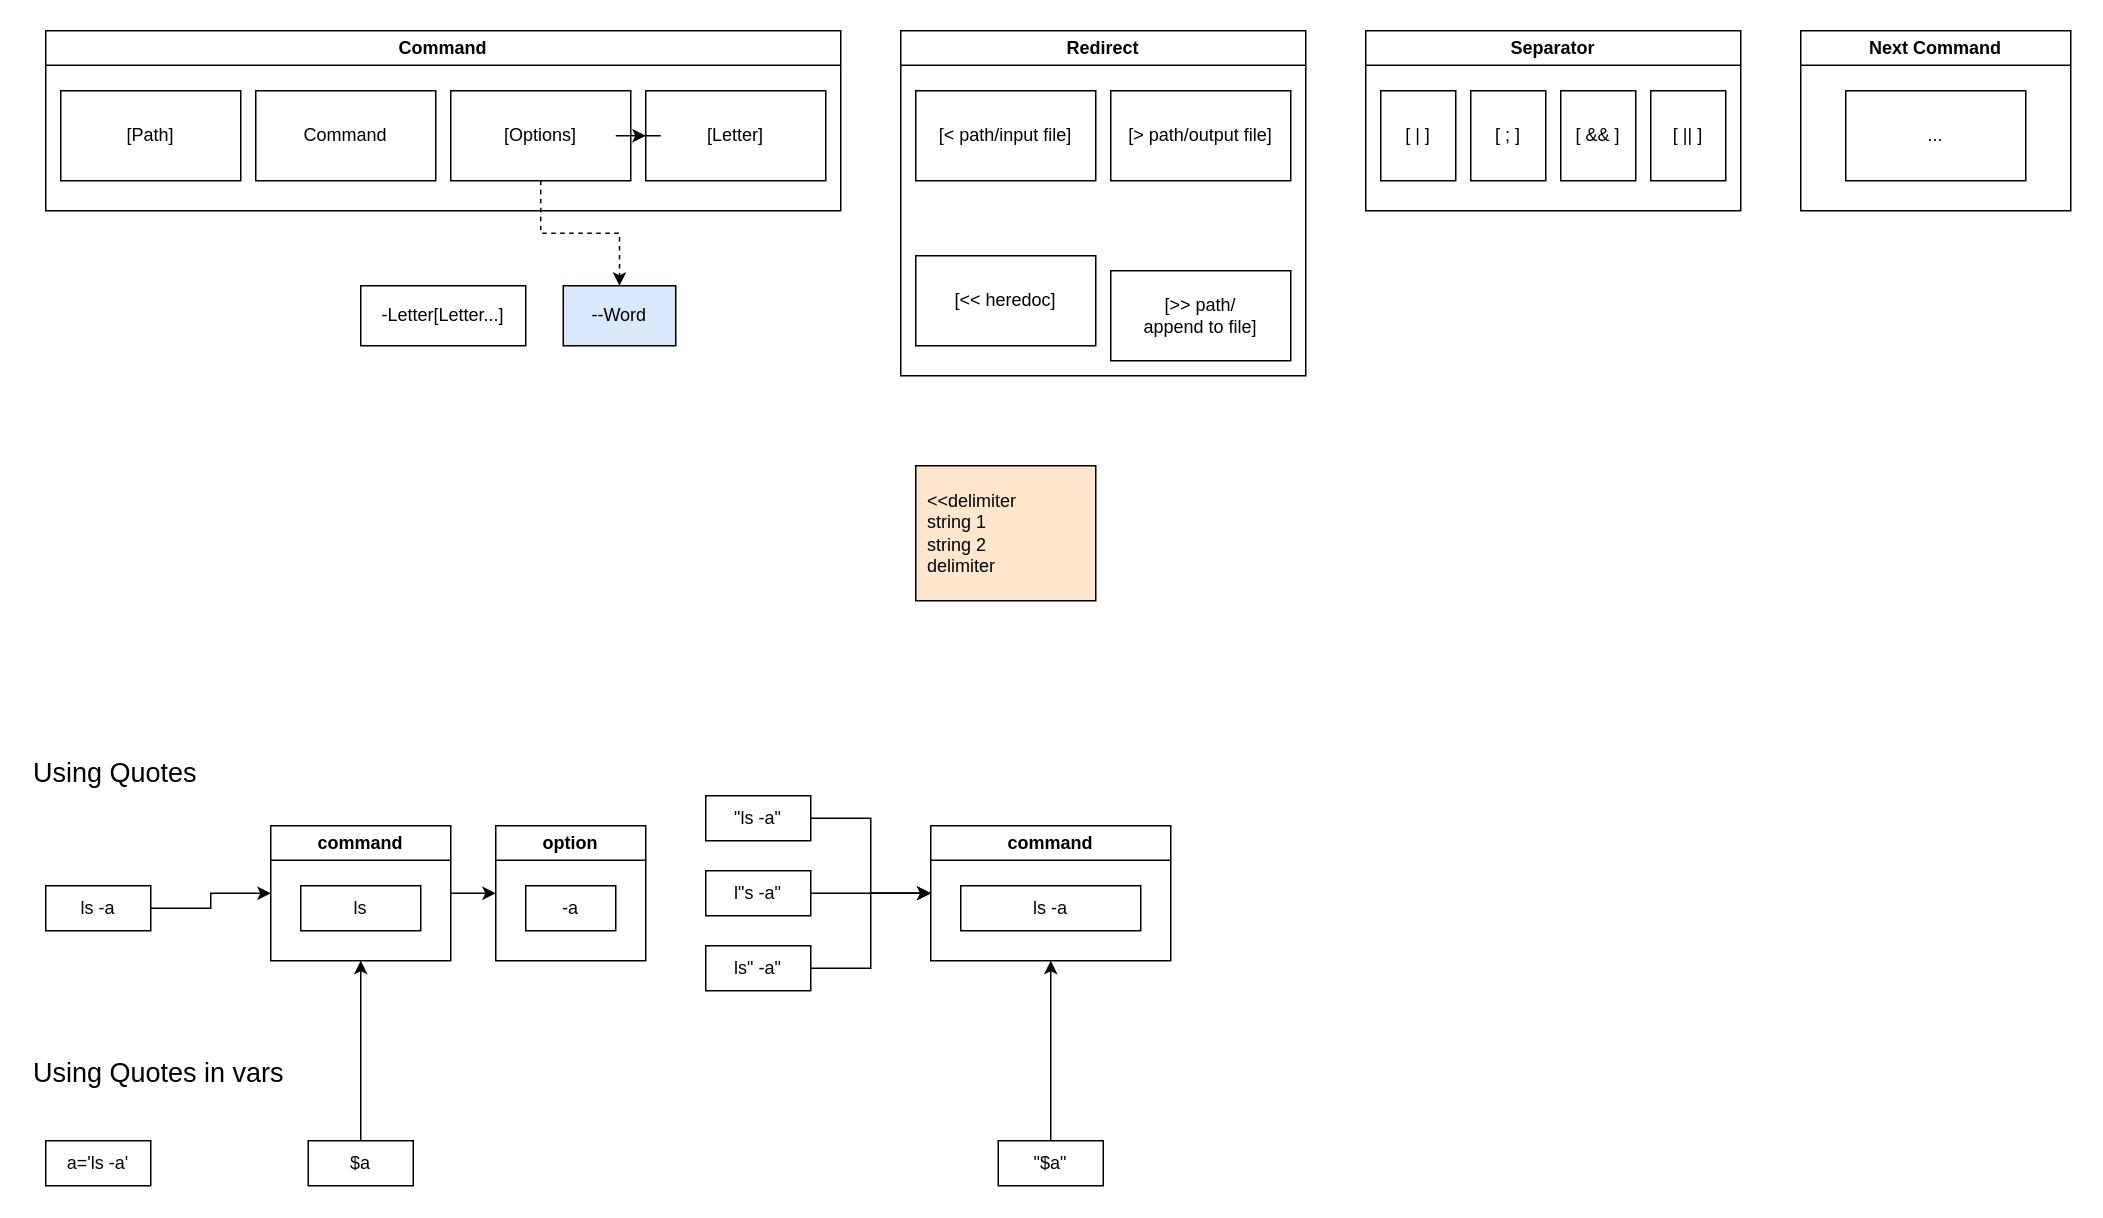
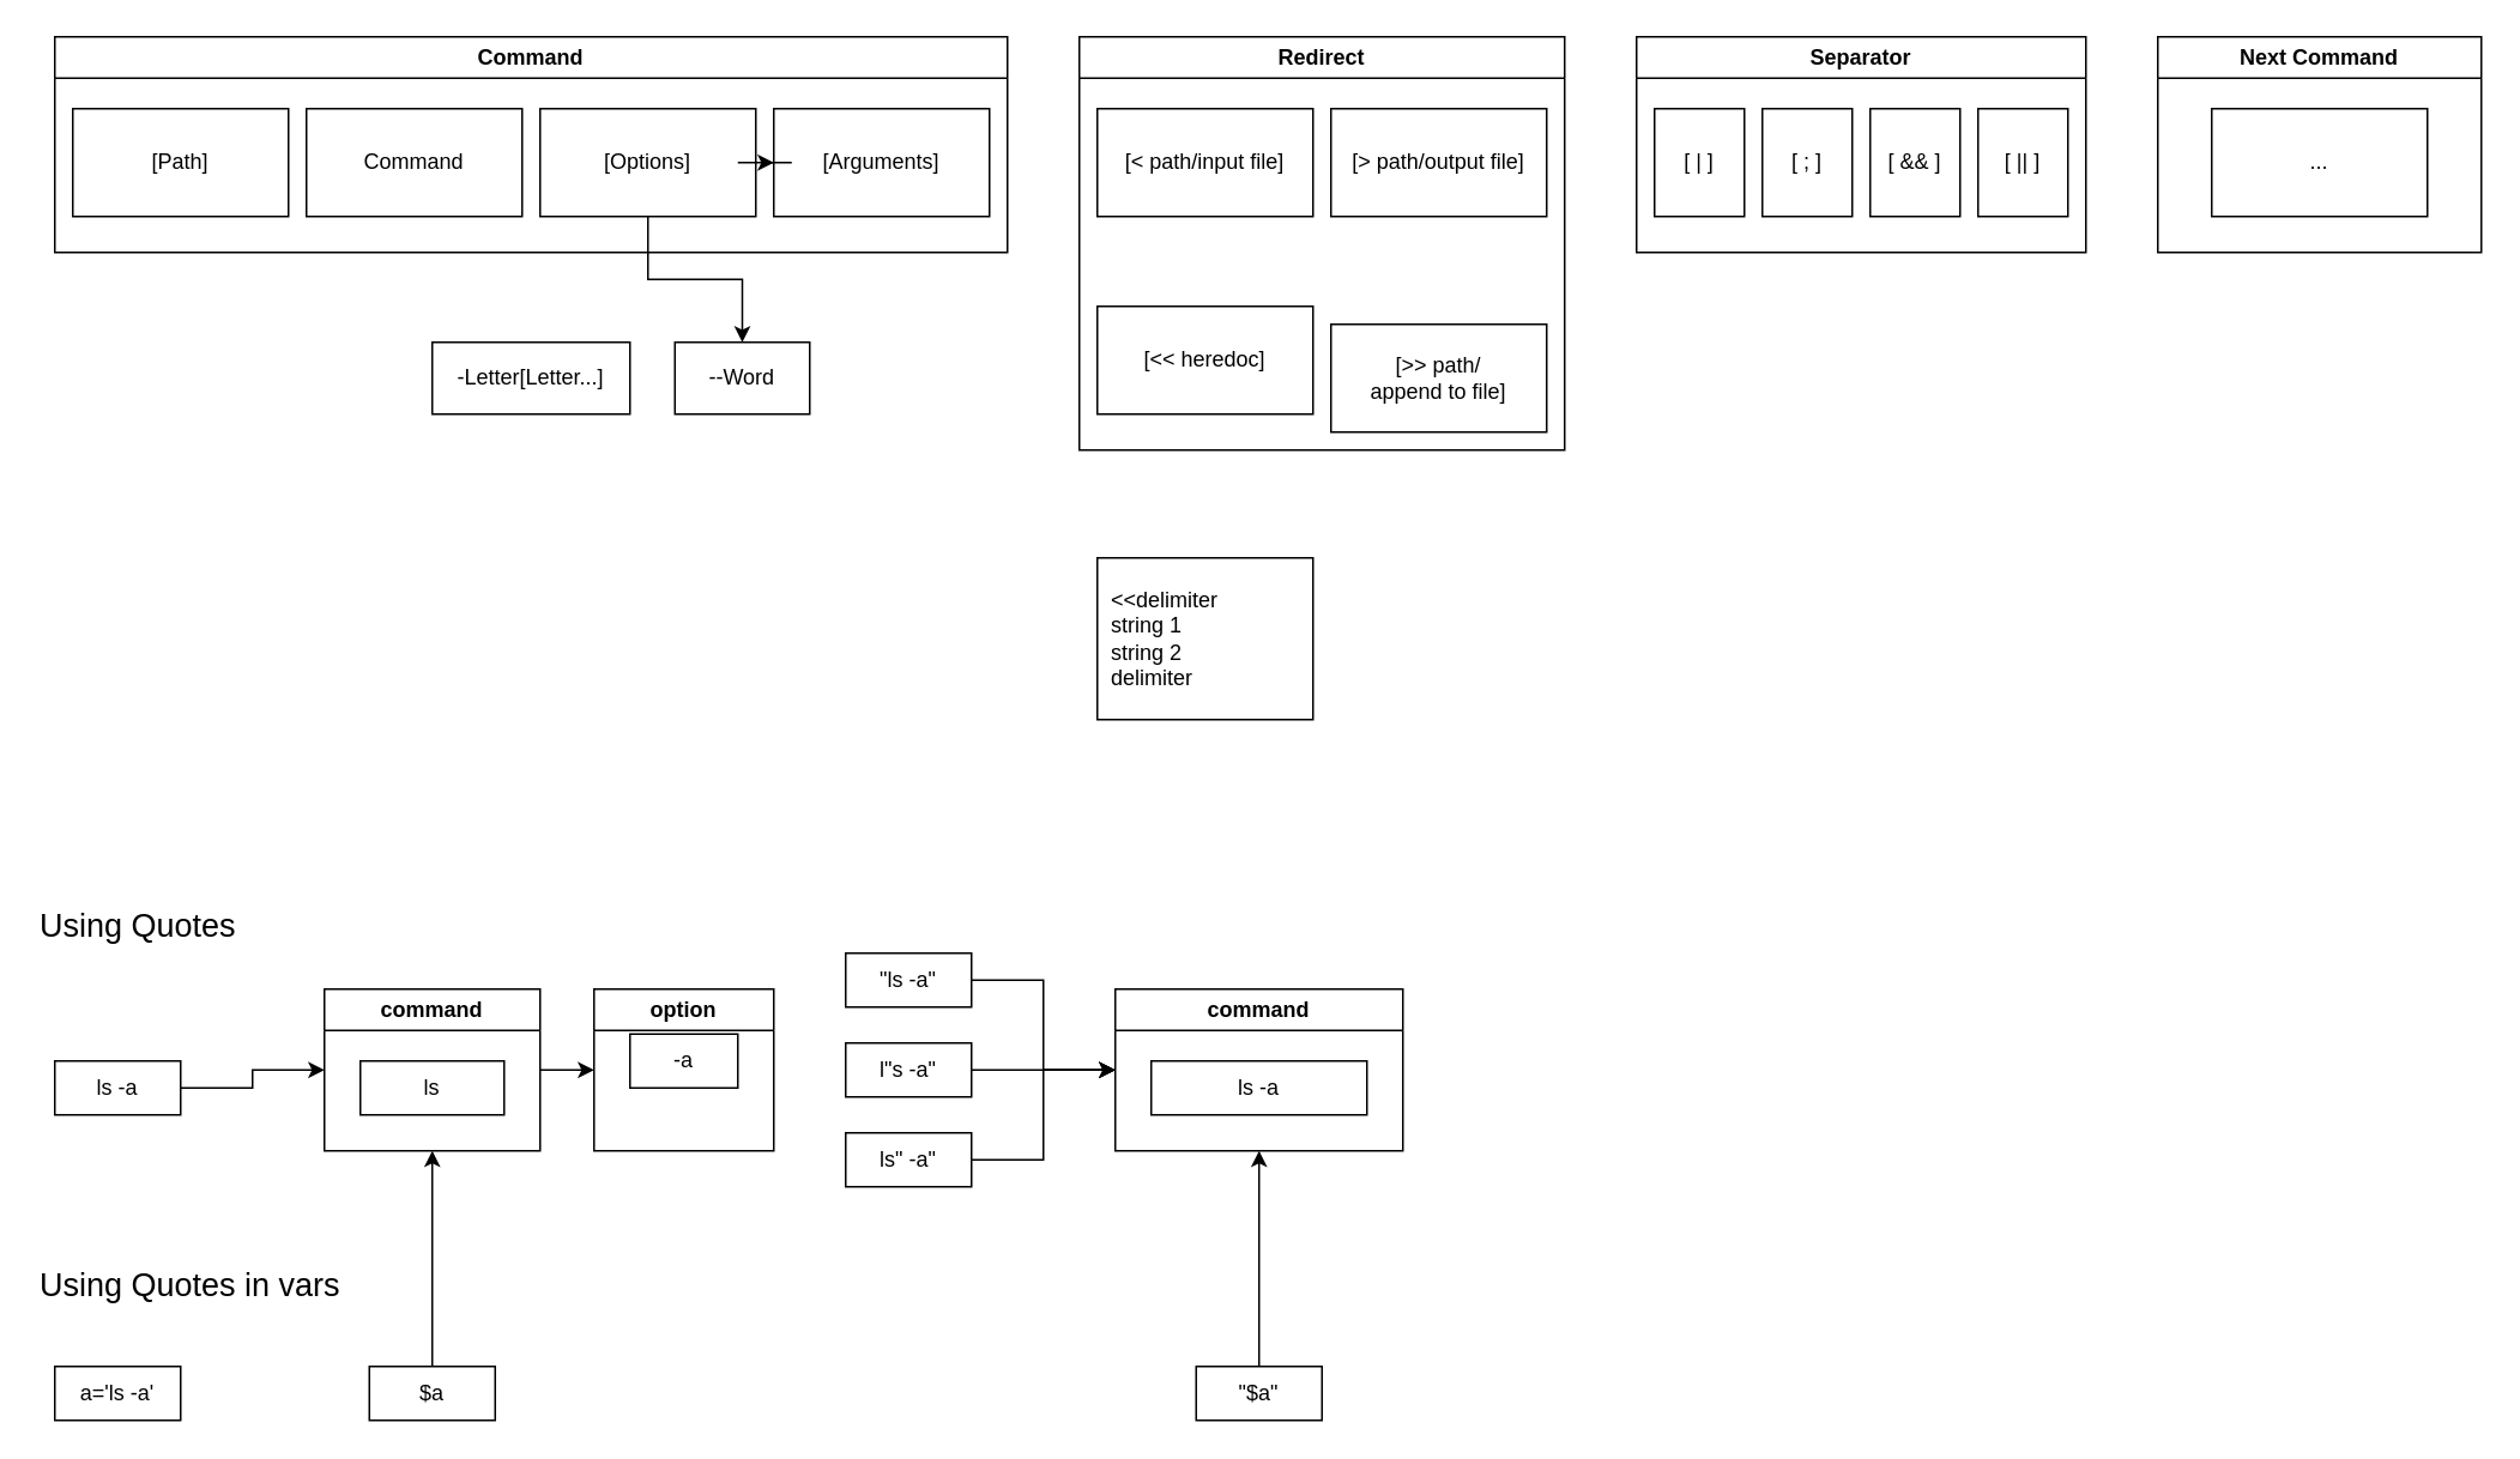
- <mxCell id="5" value="[Letter]" style="rounded=0;whiteSpace=wrap;html=1;" parent="2" vertex="1"><mxGeometry x="400" y="40" width="120" height="60" as="geometry" /></mxCell>
+ <mxCell id="5" value="[Arguments]" style="rounded=0;whiteSpace=wrap;html=1;" parent="2" vertex="1"><mxGeometry x="400" y="40" width="120" height="60" as="geometry" /></mxCell>
- <mxCell id="10" value="" style="edgeStyle=orthogonalEdgeStyle;rounded=0;orthogonalLoop=1;jettySize=auto;html=1;dashed=1;" parent="1" source="4" target="9" edge="1"><mxGeometry relative="1" as="geometry" /></mxCell>
+ <mxCell id="10" value="" style="edgeStyle=orthogonalEdgeStyle;rounded=0;orthogonalLoop=1;jettySize=auto;html=1;" parent="1" source="4" target="9" edge="1"><mxGeometry relative="1" as="geometry" /></mxCell>
- <mxCell id="9" value="--Word" style="rounded=0;whiteSpace=wrap;html=1;fillColor=#dae8fc;" parent="1" vertex="1"><mxGeometry x="375" y="190" width="75" height="40" as="geometry" /></mxCell>
+ <mxCell id="9" value="--Word" style="rounded=0;whiteSpace=wrap;html=1;" parent="1" vertex="1"><mxGeometry x="375" y="190" width="75" height="40" as="geometry" /></mxCell>
- <mxCell id="45" value="&amp;lt;&amp;lt;delimiter&lt;div&gt;string 1&lt;/div&gt;&lt;div&gt;string 2&lt;/div&gt;&lt;div&gt;delimiter&lt;/div&gt;" style="rounded=0;whiteSpace=wrap;html=1;align=left;perimeterSpacing=1;spacingLeft=6;fillColor=#ffe6cc;" vertex="1" parent="1"><mxGeometry x="610" y="310" width="120" height="90" as="geometry" /></mxCell>
+ <mxCell id="45" value="&amp;lt;&amp;lt;delimiter&lt;div&gt;string 1&lt;/div&gt;&lt;div&gt;string 2&lt;/div&gt;&lt;div&gt;delimiter&lt;/div&gt;" style="rounded=0;whiteSpace=wrap;html=1;align=left;perimeterSpacing=1;spacingLeft=6;" vertex="1" parent="1"><mxGeometry x="610" y="310" width="120" height="90" as="geometry" /></mxCell>
- <mxCell id="21" value="-a" style="rounded=0;whiteSpace=wrap;html=1;" parent="20" vertex="1"><mxGeometry x="20" y="40" width="60" height="30" as="geometry" /></mxCell>
+ <mxCell id="21" value="-a" style="rounded=0;whiteSpace=wrap;html=1;" parent="20" vertex="1"><mxGeometry x="20" y="25" width="60" height="30" as="geometry" /></mxCell>
